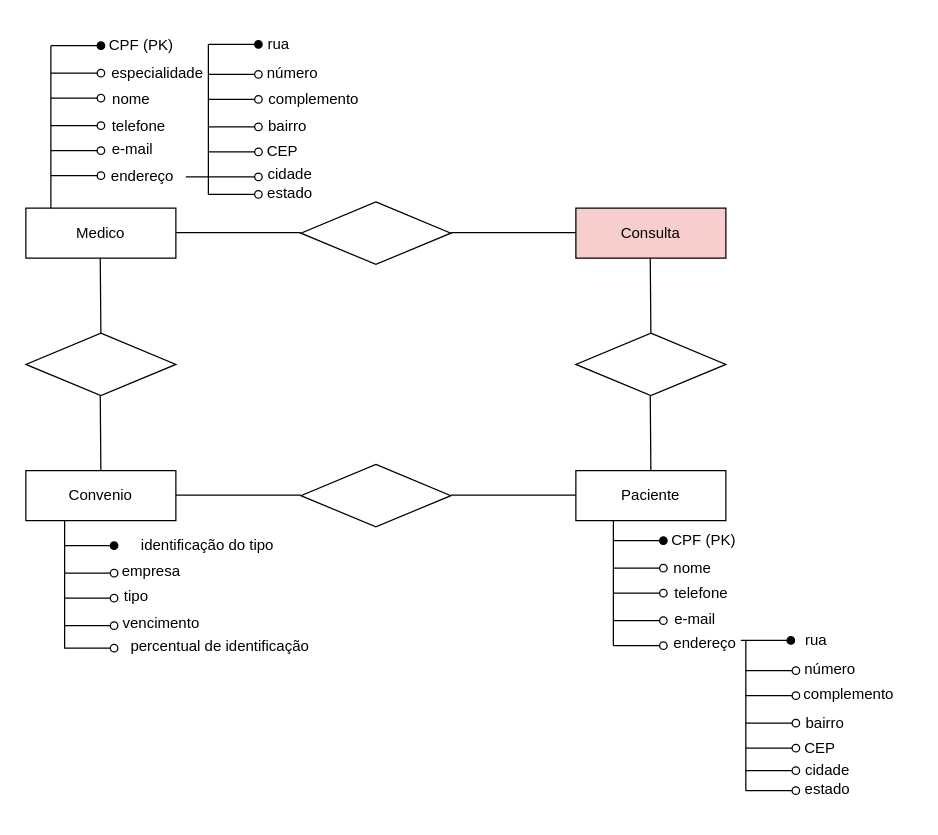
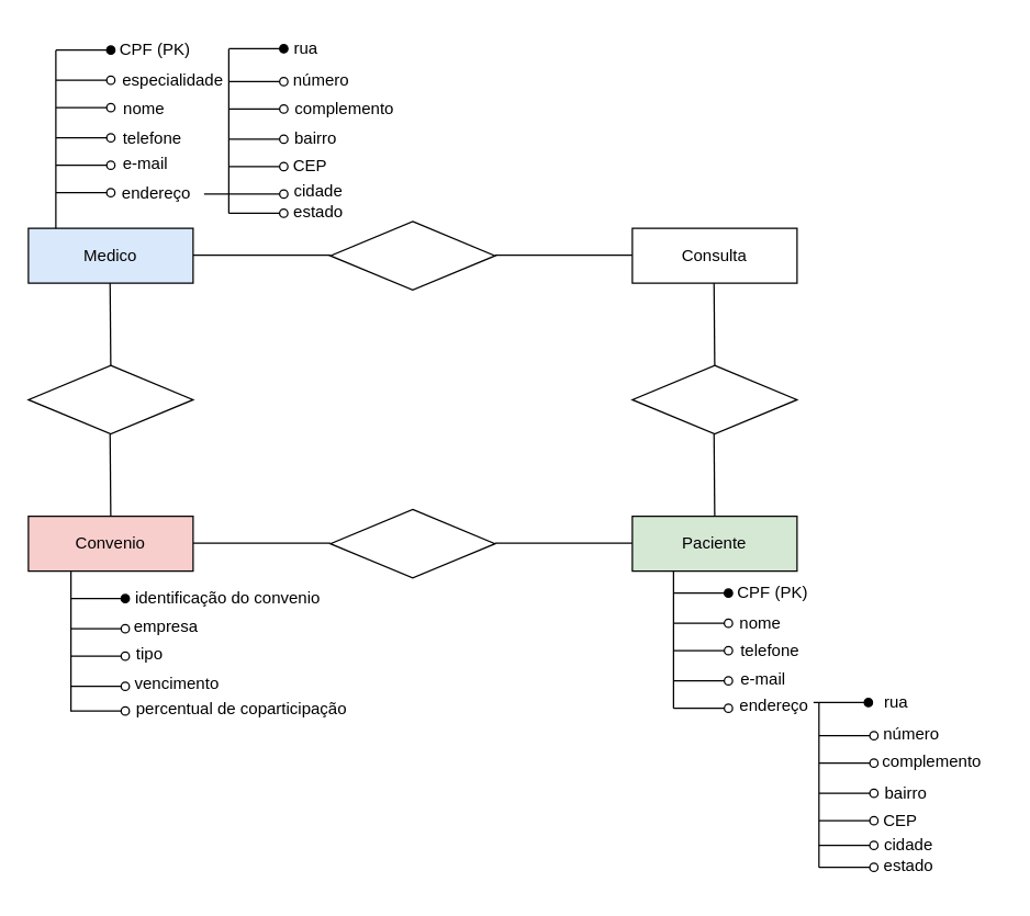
- <mxCell id="2" value="Medico" style="rounded=0;whiteSpace=wrap;html=1;labelBackgroundColor=none;" parent="1" vertex="1"><mxGeometry x="20" y="166" width="120" height="40" as="geometry" /></mxCell>
+ <mxCell id="2" value="Medico" style="rounded=0;whiteSpace=wrap;html=1;labelBackgroundColor=none;fillColor=#dae8fc;" parent="1" vertex="1"><mxGeometry x="20" y="166" width="120" height="40" as="geometry" /></mxCell>
- <mxCell id="3" value="Consulta" style="rounded=0;whiteSpace=wrap;html=1;labelBackgroundColor=none;fillColor=#f8cecc;" parent="1" vertex="1"><mxGeometry x="460" y="166" width="120" height="40" as="geometry" /></mxCell>
+ <mxCell id="3" value="Consulta" style="rounded=0;whiteSpace=wrap;html=1;labelBackgroundColor=none;" parent="1" vertex="1"><mxGeometry x="460" y="166" width="120" height="40" as="geometry" /></mxCell>
- <mxCell id="5" value="Convenio" style="rounded=0;whiteSpace=wrap;html=1;labelBackgroundColor=none;" parent="1" vertex="1"><mxGeometry x="20" y="376" width="120" height="40" as="geometry" /></mxCell>
+ <mxCell id="5" value="Convenio" style="rounded=0;whiteSpace=wrap;html=1;labelBackgroundColor=none;fillColor=#f8cecc;" parent="1" vertex="1"><mxGeometry x="20" y="376" width="120" height="40" as="geometry" /></mxCell>
- <mxCell id="4" value="Paciente" style="rounded=0;whiteSpace=wrap;html=1;labelBackgroundColor=none;" parent="1" vertex="1"><mxGeometry x="460" y="376" width="120" height="40" as="geometry" /></mxCell>
+ <mxCell id="4" value="Paciente" style="rounded=0;whiteSpace=wrap;html=1;labelBackgroundColor=none;fillColor=#d5e8d4;" parent="1" vertex="1"><mxGeometry x="460" y="376" width="120" height="40" as="geometry" /></mxCell>
- <mxCell id="78" value="identificação do tipo" style="text;html=1;align=center;verticalAlign=middle;resizable=0;points=[];autosize=1;strokeColor=none;fillColor=none;" vertex="1" parent="1"><mxGeometry x="84.56" y="421" width="160" height="30" as="geometry" /></mxCell>
+ <mxCell id="78" value="identificação do convenio" style="text;html=1;align=center;verticalAlign=middle;resizable=0;points=[];autosize=1;strokeColor=none;fillColor=none;" vertex="1" parent="1"><mxGeometry x="84.56" y="421" width="160" height="30" as="geometry" /></mxCell>
- <mxCell id="81" value="percentual de identificação" style="text;html=1;align=center;verticalAlign=middle;resizable=0;points=[];autosize=1;strokeColor=none;fillColor=none;" vertex="1" parent="1"><mxGeometry x="85" y="502" width="180" height="30" as="geometry" /></mxCell>
+ <mxCell id="81" value="percentual de coparticipação" style="text;html=1;align=center;verticalAlign=middle;resizable=0;points=[];autosize=1;strokeColor=none;fillColor=none;" vertex="1" parent="1"><mxGeometry x="85" y="502" width="180" height="30" as="geometry" /></mxCell>
